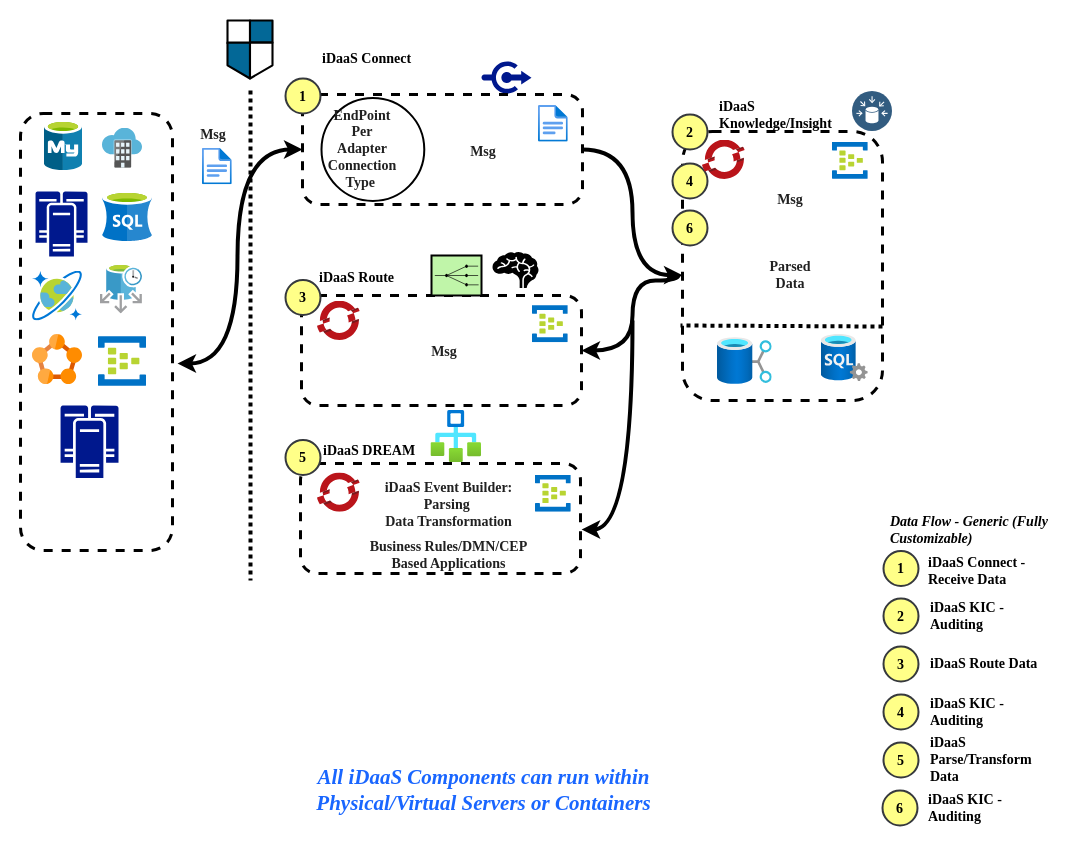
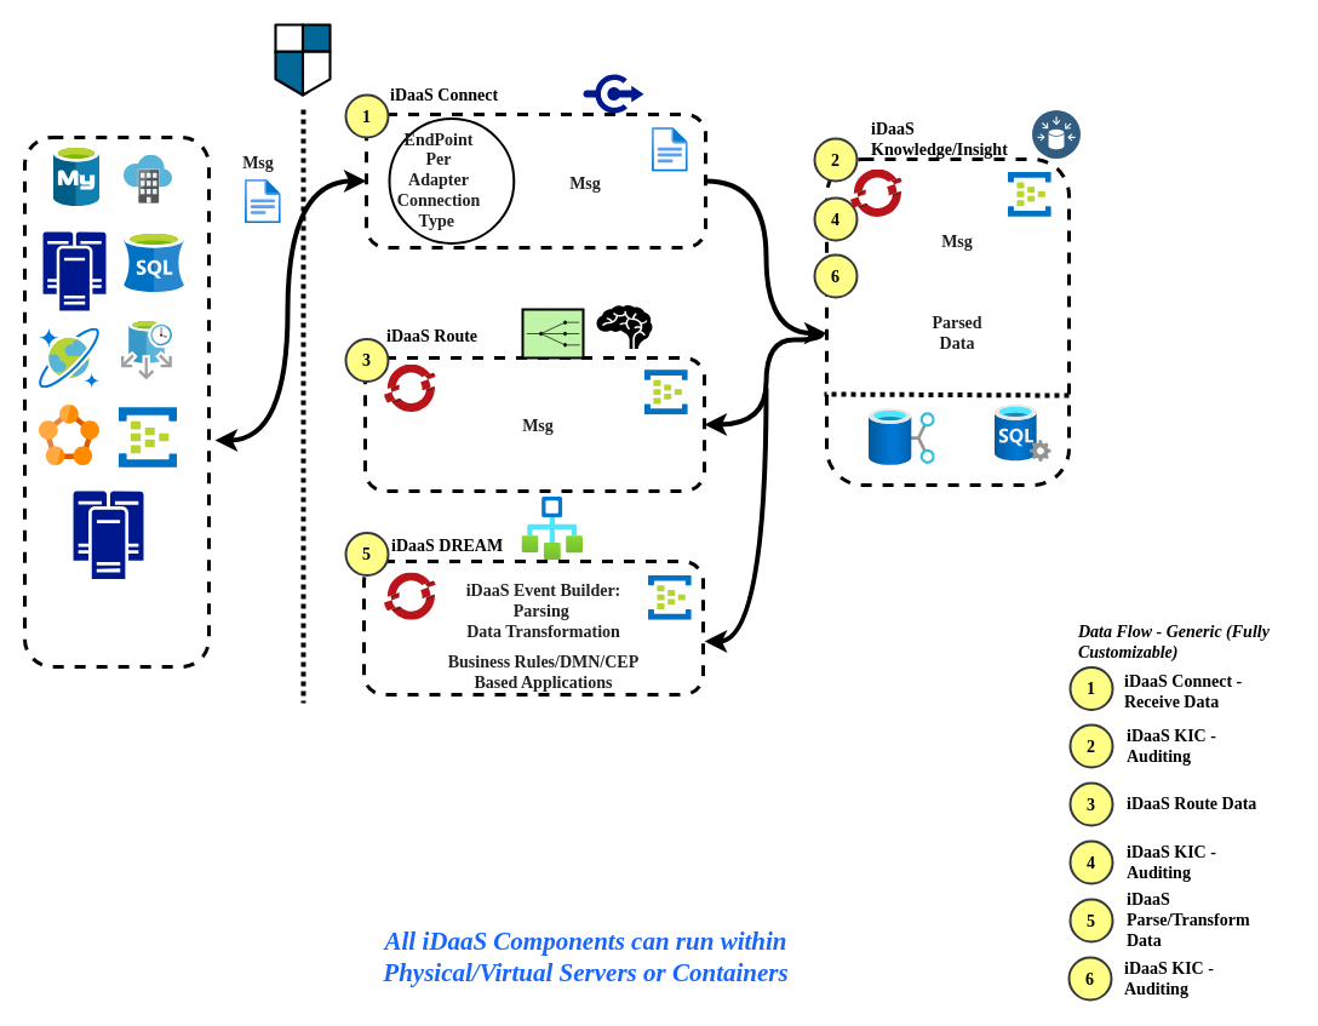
- <mxCell id="11" value="iDaaS Connect" style="text;html=1;strokeColor=none;fillColor=none;align=left;verticalAlign=middle;whiteSpace=wrap;rounded=0;fontFamily=Comfortaa;fontSource=https%3A%2F%2Ffonts.googleapis.com%2Fcss%3Ffamily%3DComfortaa;fontStyle=1;fontSize=14;" vertex="1" parent="1"><mxGeometry x="320" y="48" width="155" height="22" as="geometry" /></mxCell>
+ <mxCell id="11" value="iDaaS Connect" style="text;html=1;strokeColor=none;fillColor=none;align=left;verticalAlign=middle;whiteSpace=wrap;rounded=0;fontFamily=Comfortaa;fontSource=https%3A%2F%2Ffonts.googleapis.com%2Fcss%3Ffamily%3DComfortaa;fontStyle=1;fontSize=14;" vertex="1" parent="1"><mxGeometry x="320" y="68" width="155" height="22" as="geometry" /></mxCell>
